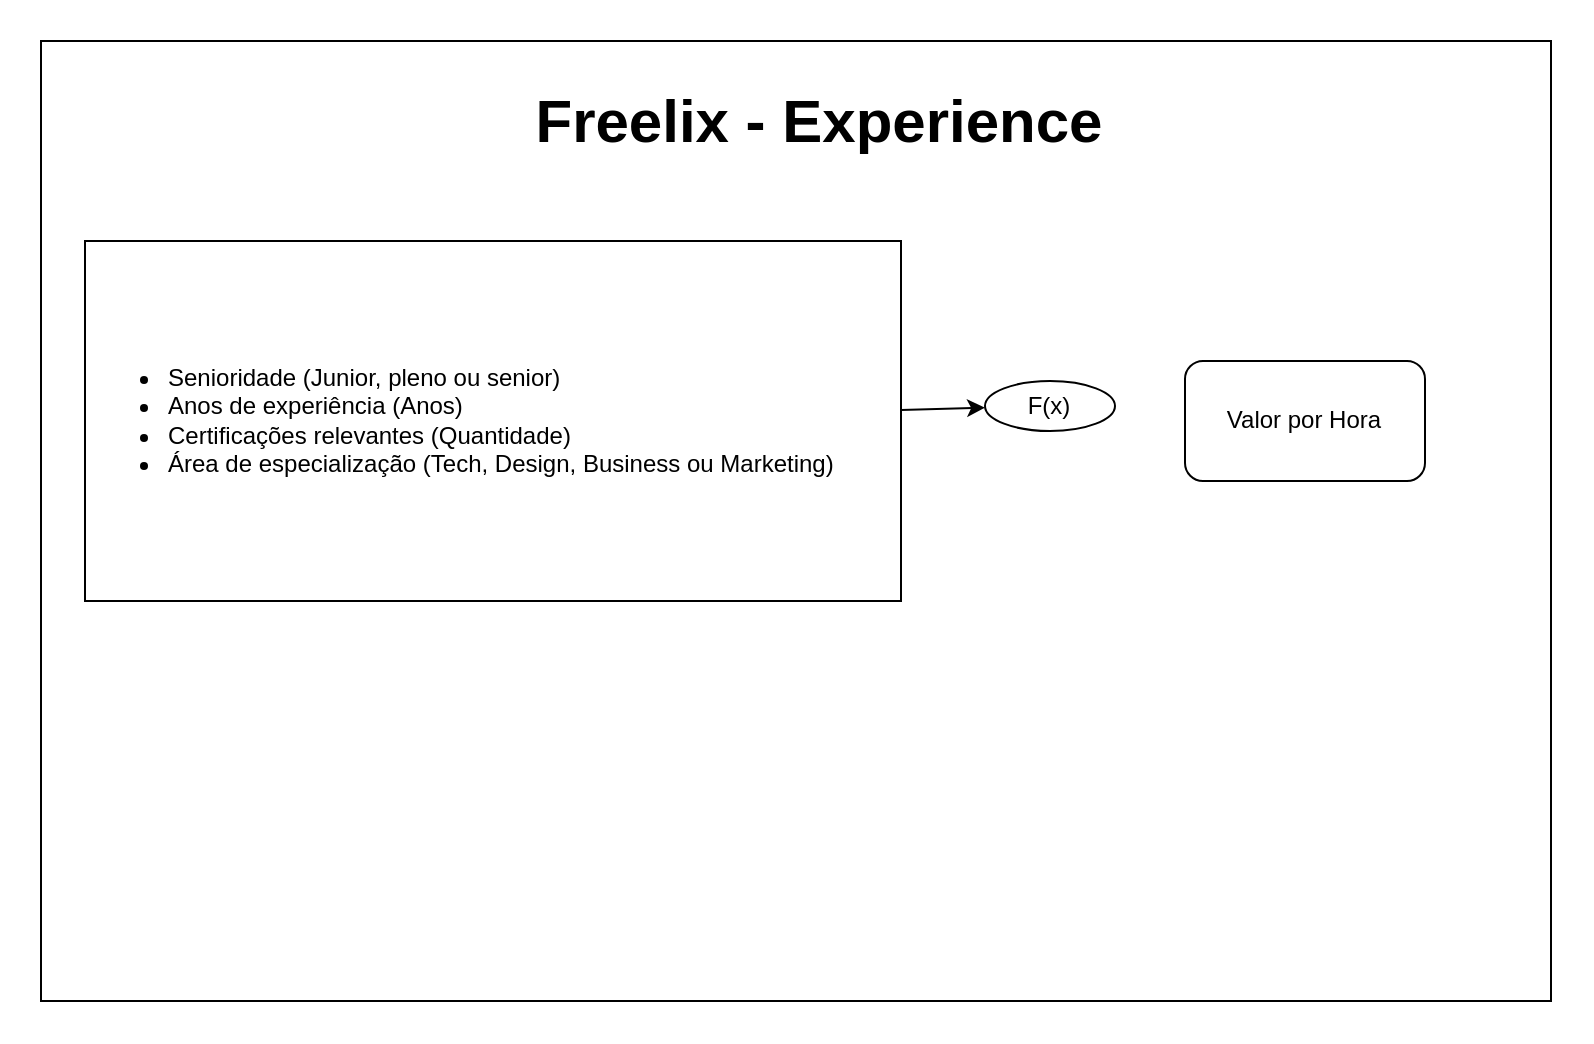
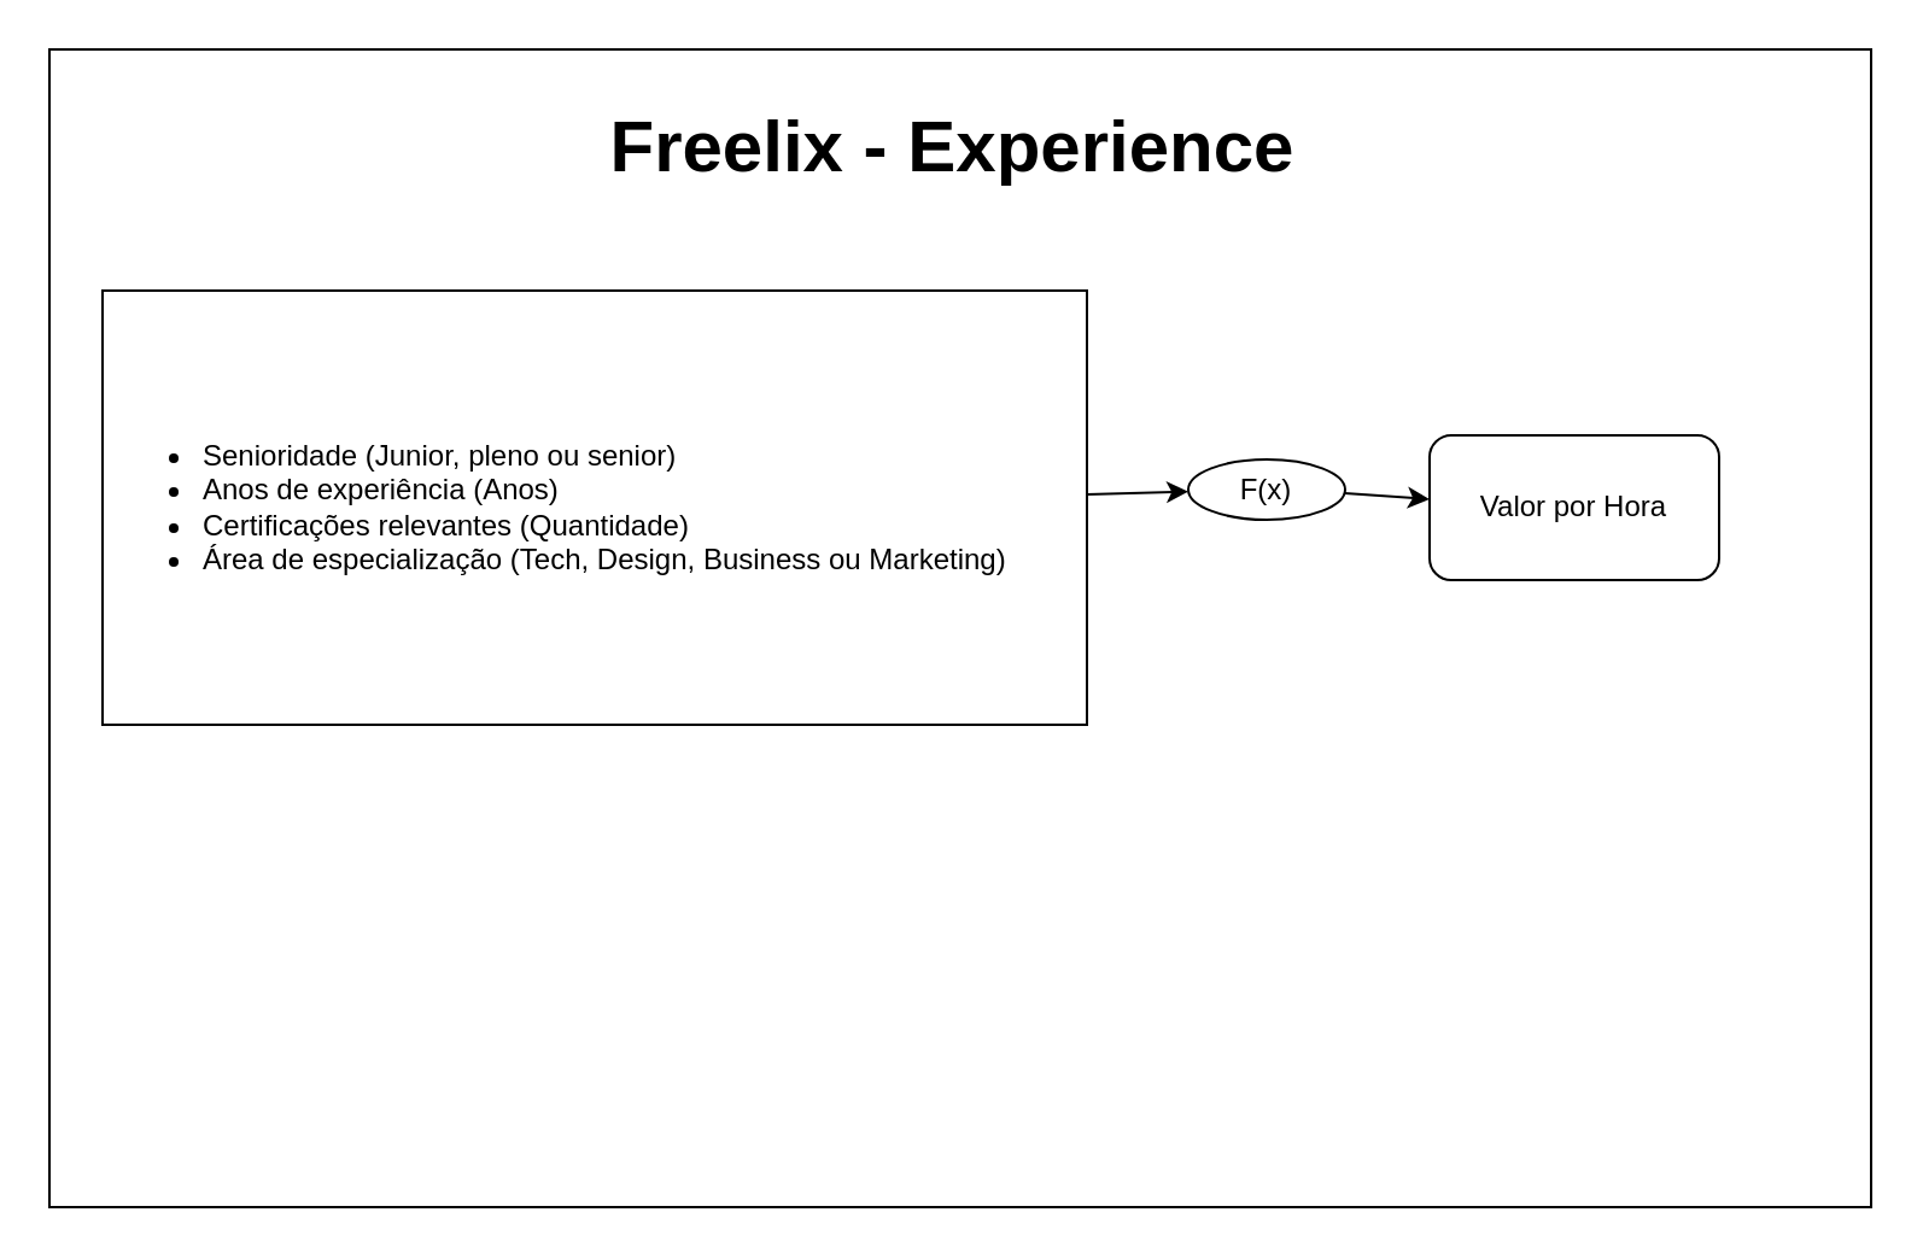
- <mxCell id="4" value="&lt;b&gt;&lt;font style=&quot;font-size: 30px;&quot;&gt;Freelix - Experience&lt;/font&gt;&lt;/b&gt;" style="text;html=1;align=center;verticalAlign=middle;whiteSpace=wrap;rounded=0;" parent="2" vertex="1"><mxGeometry x="242" y="20" width="295" height="40" as="geometry" /></mxCell>
+ <mxCell id="4" value="&lt;b&gt;&lt;font style=&quot;font-size: 30px;&quot;&gt;Freelix - Experience&lt;/font&gt;&lt;/b&gt;" style="text;html=1;align=center;verticalAlign=middle;whiteSpace=wrap;rounded=0;" parent="2" vertex="1"><mxGeometry x="227" y="20" width="295" height="40" as="geometry" /></mxCell>
+ <mxCell id="7" value="" style="edgeStyle=none;html=1;" parent="2" source="8" target="9" edge="1"><mxGeometry relative="1" as="geometry" /></mxCell>
